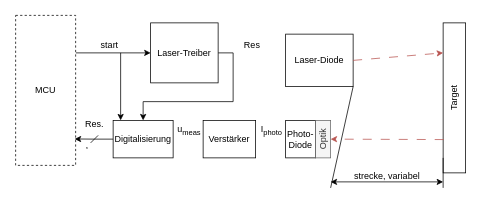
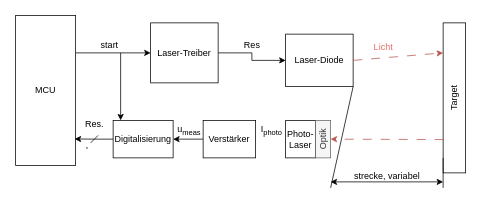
+ <mxCell id="29" value="&lt;font style=&quot;color: rgb(234, 107, 102);&quot;&gt;Licht&lt;/font&gt;" style="text;html=1;align=center;verticalAlign=middle;resizable=0;points=[];autosize=1;strokeColor=none;fillColor=none;" vertex="1" parent="1"><mxGeometry x="485" y="48" width="50" height="30" as="geometry" /></mxCell>
- <mxCell id="3" value="MCU" style="rounded=0;whiteSpace=wrap;html=1;dashed=1;" vertex="1" parent="1"><mxGeometry x="20" y="20" width="80" height="200" as="geometry" /></mxCell>
+ <mxCell id="3" value="MCU" style="rounded=0;whiteSpace=wrap;html=1;" vertex="1" parent="1"><mxGeometry x="20" y="20" width="80" height="200" as="geometry" /></mxCell>
- <mxCell id="4" style="edgeStyle=orthogonalEdgeStyle;rounded=0;orthogonalLoop=1;jettySize=auto;html=1;exitX=1;exitY=0.5;exitDx=0;exitDy=0;" edge="1" parent="1" source="5" target="12"><mxGeometry relative="1" as="geometry" /></mxCell>
+ <mxCell id="4" style="edgeStyle=orthogonalEdgeStyle;rounded=0;orthogonalLoop=1;jettySize=auto;html=1;exitX=1;exitY=0.5;exitDx=0;exitDy=0;entryX=0;entryY=0.5;entryDx=0;entryDy=0;" edge="1" parent="1" source="5" target="6"><mxGeometry relative="1" as="geometry" /></mxCell>
+ <mxCell id="10" style="edgeStyle=orthogonalEdgeStyle;rounded=0;orthogonalLoop=1;jettySize=auto;html=1;exitX=0;exitY=0.5;exitDx=0;exitDy=0;entryX=1;entryY=0.5;entryDx=0;entryDy=0;" edge="1" parent="1" source="11" target="12"><mxGeometry relative="1" as="geometry" /></mxCell>
- <mxCell id="9" value="Photo-Diode" style="rounded=0;whiteSpace=wrap;html=1;" vertex="1" parent="1"><mxGeometry x="380" y="160" width="40" height="50" as="geometry" /></mxCell>
+ <mxCell id="9" value="Photo-Laser" style="rounded=0;whiteSpace=wrap;html=1;" vertex="1" parent="1"><mxGeometry x="380" y="160" width="40" height="50" as="geometry" /></mxCell>
